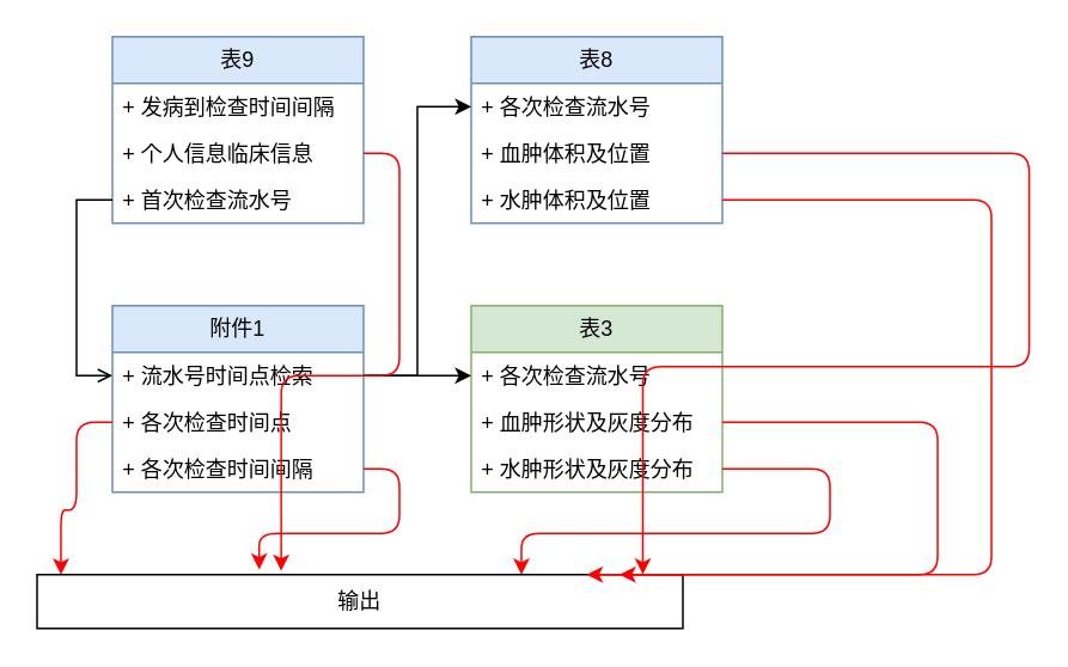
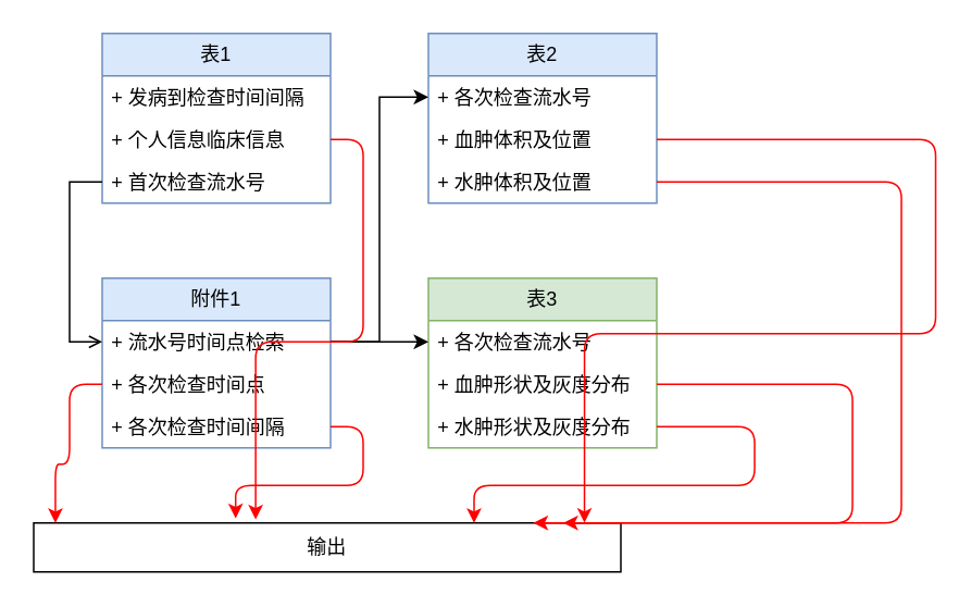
- <mxCell id="2" value="表9" style="swimlane;fontStyle=0;childLayout=stackLayout;horizontal=1;startSize=26;fillColor=#dae8fc;horizontalStack=0;resizeParent=1;resizeParentMax=0;resizeLast=0;collapsible=1;marginBottom=0;whiteSpace=wrap;html=1;strokeColor=#6c8ebf;" vertex="1" parent="1"><mxGeometry x="62" y="20" width="140" height="104" as="geometry" /></mxCell>
+ <mxCell id="2" value="表1" style="swimlane;fontStyle=0;childLayout=stackLayout;horizontal=1;startSize=26;fillColor=#dae8fc;horizontalStack=0;resizeParent=1;resizeParentMax=0;resizeLast=0;collapsible=1;marginBottom=0;whiteSpace=wrap;html=1;strokeColor=#6c8ebf;" vertex="1" parent="1"><mxGeometry x="62" y="20" width="140" height="104" as="geometry" /></mxCell>
- <mxCell id="6" value="表8" style="swimlane;fontStyle=0;childLayout=stackLayout;horizontal=1;startSize=26;fillColor=#dae8fc;horizontalStack=0;resizeParent=1;resizeParentMax=0;resizeLast=0;collapsible=1;marginBottom=0;whiteSpace=wrap;html=1;strokeColor=#6c8ebf;" vertex="1" parent="1"><mxGeometry x="262" y="20" width="140" height="104" as="geometry" /></mxCell>
+ <mxCell id="6" value="表2" style="swimlane;fontStyle=0;childLayout=stackLayout;horizontal=1;startSize=26;fillColor=#dae8fc;horizontalStack=0;resizeParent=1;resizeParentMax=0;resizeLast=0;collapsible=1;marginBottom=0;whiteSpace=wrap;html=1;strokeColor=#6c8ebf;" vertex="1" parent="1"><mxGeometry x="262" y="20" width="140" height="104" as="geometry" /></mxCell>
